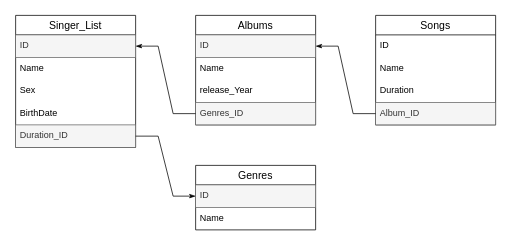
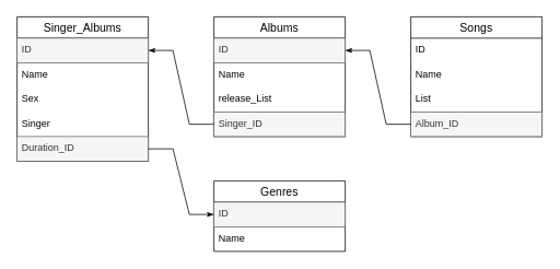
- <mxCell id="2" value="Singer_List" style="swimlane;fontStyle=0;childLayout=stackLayout;horizontal=1;startSize=26;horizontalStack=0;resizeParent=1;resizeParentMax=0;resizeLast=0;collapsible=1;marginBottom=0;align=center;fontSize=14;" vertex="1" parent="1"><mxGeometry x="20" y="20" width="160" height="176" as="geometry" /></mxCell>
+ <mxCell id="2" value="Singer_Albums" style="swimlane;fontStyle=0;childLayout=stackLayout;horizontal=1;startSize=26;horizontalStack=0;resizeParent=1;resizeParentMax=0;resizeLast=0;collapsible=1;marginBottom=0;align=center;fontSize=14;" vertex="1" parent="1"><mxGeometry x="20" y="20" width="160" height="176" as="geometry" /></mxCell>
- <mxCell id="11" value="release_Year" style="text;strokeColor=none;fillColor=none;spacingLeft=4;spacingRight=4;overflow=hidden;rotatable=0;points=[[0,0.5],[1,0.5]];portConstraint=eastwest;fontSize=12;" vertex="1" parent="8"><mxGeometry y="86" width="160" height="30" as="geometry" /></mxCell>
+ <mxCell id="11" value="release_List" style="text;strokeColor=none;fillColor=none;spacingLeft=4;spacingRight=4;overflow=hidden;rotatable=0;points=[[0,0.5],[1,0.5]];portConstraint=eastwest;fontSize=12;" vertex="1" parent="8"><mxGeometry y="86" width="160" height="30" as="geometry" /></mxCell>
- <mxCell id="17" value="Duration" style="text;strokeColor=none;fillColor=none;spacingLeft=4;spacingRight=4;overflow=hidden;rotatable=0;points=[[0,0.5],[1,0.5]];portConstraint=eastwest;fontSize=12;" vertex="1" parent="14"><mxGeometry y="86" width="160" height="30" as="geometry" /></mxCell>
+ <mxCell id="17" value="List" style="text;strokeColor=none;fillColor=none;spacingLeft=4;spacingRight=4;overflow=hidden;rotatable=0;points=[[0,0.5],[1,0.5]];portConstraint=eastwest;fontSize=12;" vertex="1" parent="14"><mxGeometry y="86" width="160" height="30" as="geometry" /></mxCell>
- <mxCell id="6" value="BirthDate" style="text;strokeColor=none;fillColor=none;spacingLeft=4;spacingRight=4;overflow=hidden;rotatable=0;points=[[0,0.5],[1,0.5]];portConstraint=eastwest;fontSize=12;" vertex="1" parent="2"><mxGeometry y="116" width="160" height="30" as="geometry" /></mxCell>
+ <mxCell id="6" value="Singer" style="text;strokeColor=none;fillColor=none;spacingLeft=4;spacingRight=4;overflow=hidden;rotatable=0;points=[[0,0.5],[1,0.5]];portConstraint=eastwest;fontSize=12;" vertex="1" parent="2"><mxGeometry y="116" width="160" height="30" as="geometry" /></mxCell>
- <mxCell id="12" value="Genres_ID" style="text;strokeColor=#666666;fillColor=#f5f5f5;spacingLeft=4;spacingRight=4;overflow=hidden;rotatable=0;points=[[0,0.5],[1,0.5]];portConstraint=eastwest;fontSize=12;fontColor=#333333;" vertex="1" parent="8"><mxGeometry y="116" width="160" height="30" as="geometry" /></mxCell>
+ <mxCell id="12" value="Singer_ID" style="text;strokeColor=#666666;fillColor=#f5f5f5;spacingLeft=4;spacingRight=4;overflow=hidden;rotatable=0;points=[[0,0.5],[1,0.5]];portConstraint=eastwest;fontSize=12;fontColor=#333333;" vertex="1" parent="8"><mxGeometry y="116" width="160" height="30" as="geometry" /></mxCell>
